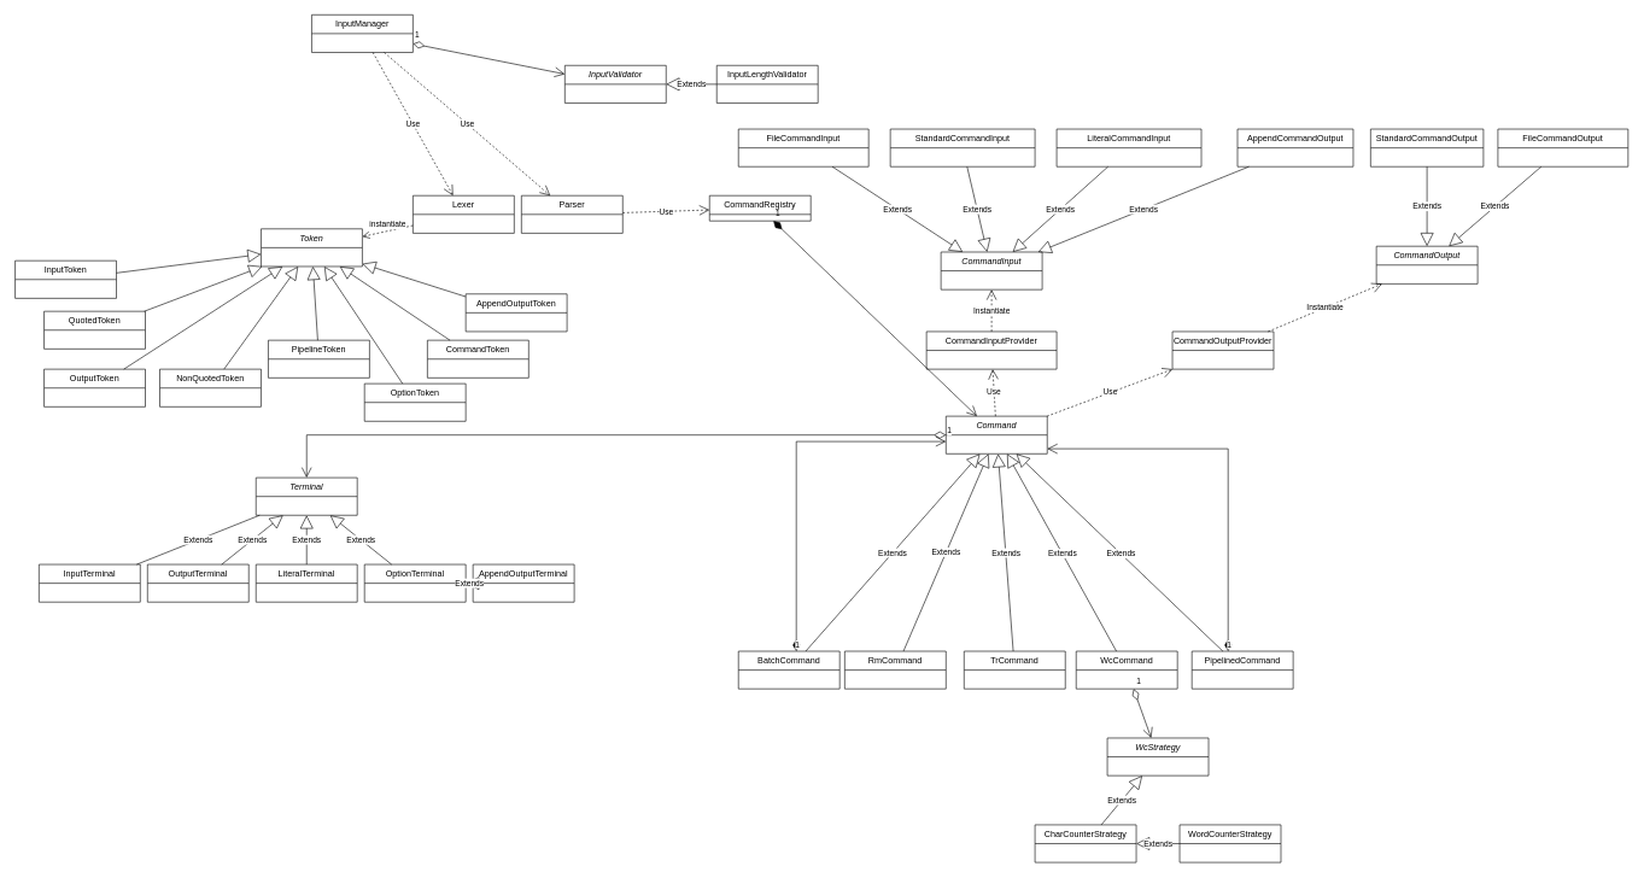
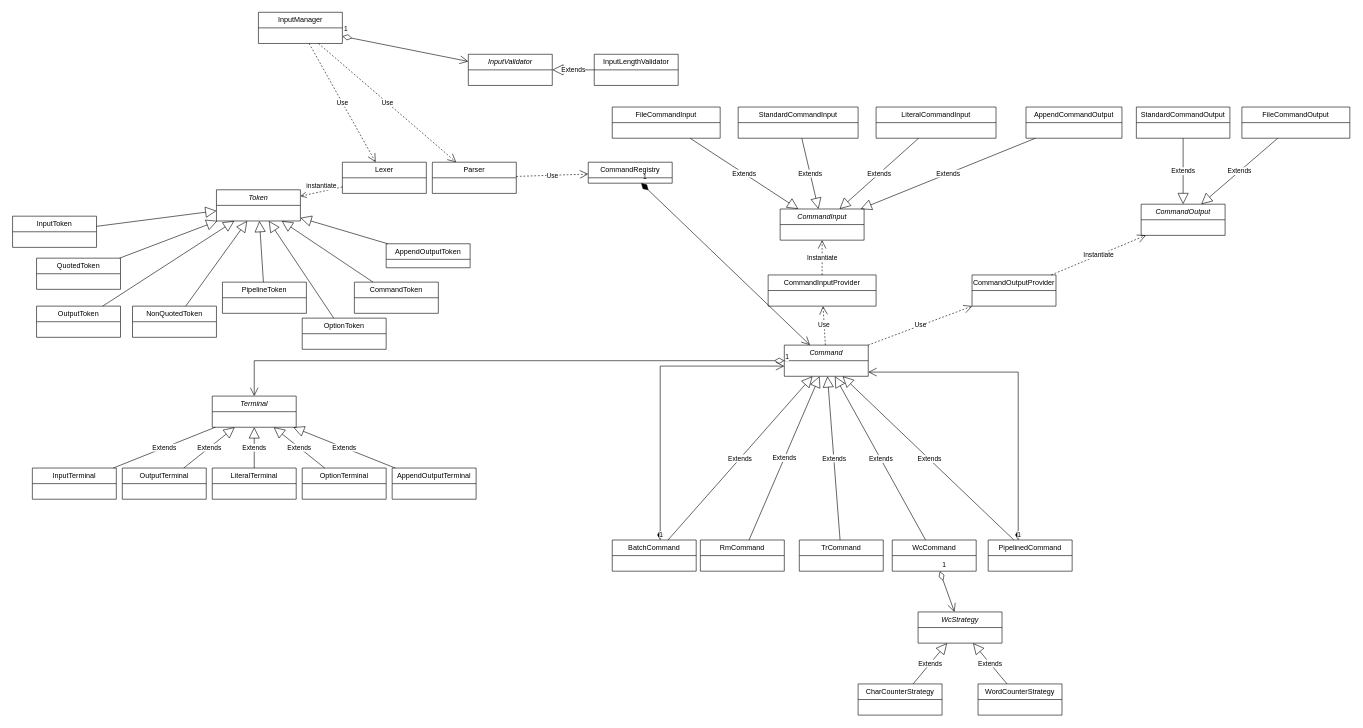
- <mxCell id="42" value="AppendOutputToken" style="swimlane;fontStyle=0;childLayout=stackLayout;horizontal=1;startSize=26;fillColor=none;horizontalStack=0;resizeParent=1;resizeParentMax=0;resizeLast=0;collapsible=1;marginBottom=0;whiteSpace=wrap;html=1;" vertex="1" parent="1"><mxGeometry x="643" y="406" width="140" height="52" as="geometry" /></mxCell>
+ <mxCell id="42" value="AppendOutputToken" style="swimlane;fontStyle=0;childLayout=stackLayout;horizontal=1;startSize=26;fillColor=none;horizontalStack=0;resizeParent=1;resizeParentMax=0;resizeLast=0;collapsible=1;marginBottom=0;whiteSpace=wrap;html=1;" vertex="1" parent="1"><mxGeometry x="643" y="406" width="140" height="40" as="geometry" /></mxCell>
- <mxCell id="63" value="Extends" style="endArrow=block;endSize=16;endFill=0;html=1;rounded=0;" edge="1" parent="1" source="58" target="57"><mxGeometry width="160" relative="1" as="geometry"><mxPoint x="673" y="590" as="sourcePoint" /><mxPoint x="833" y="590" as="targetPoint" /></mxGeometry></mxCell>
+ <mxCell id="63" value="Extends" style="endArrow=block;endSize=16;endFill=0;html=1;rounded=0;" edge="1" parent="1" source="58" target="53"><mxGeometry width="160" relative="1" as="geometry"><mxPoint x="673" y="590" as="sourcePoint" /><mxPoint x="833" y="590" as="targetPoint" /></mxGeometry></mxCell>
- <mxCell id="28" value="Extends" style="endArrow=block;endSize=16;endFill=0;html=1;rounded=0;" edge="1" parent="1" source="26" target="27"><mxGeometry width="160" relative="1" as="geometry"><mxPoint x="1430" y="920" as="sourcePoint" /><mxPoint x="1590" y="920" as="targetPoint" /></mxGeometry></mxCell>
+ <mxCell id="28" value="Extends" style="endArrow=block;endSize=16;endFill=0;html=1;rounded=0;" edge="1" parent="1" source="26" target="25"><mxGeometry width="160" relative="1" as="geometry"><mxPoint x="1430" y="920" as="sourcePoint" /><mxPoint x="1590" y="920" as="targetPoint" /></mxGeometry></mxCell>
